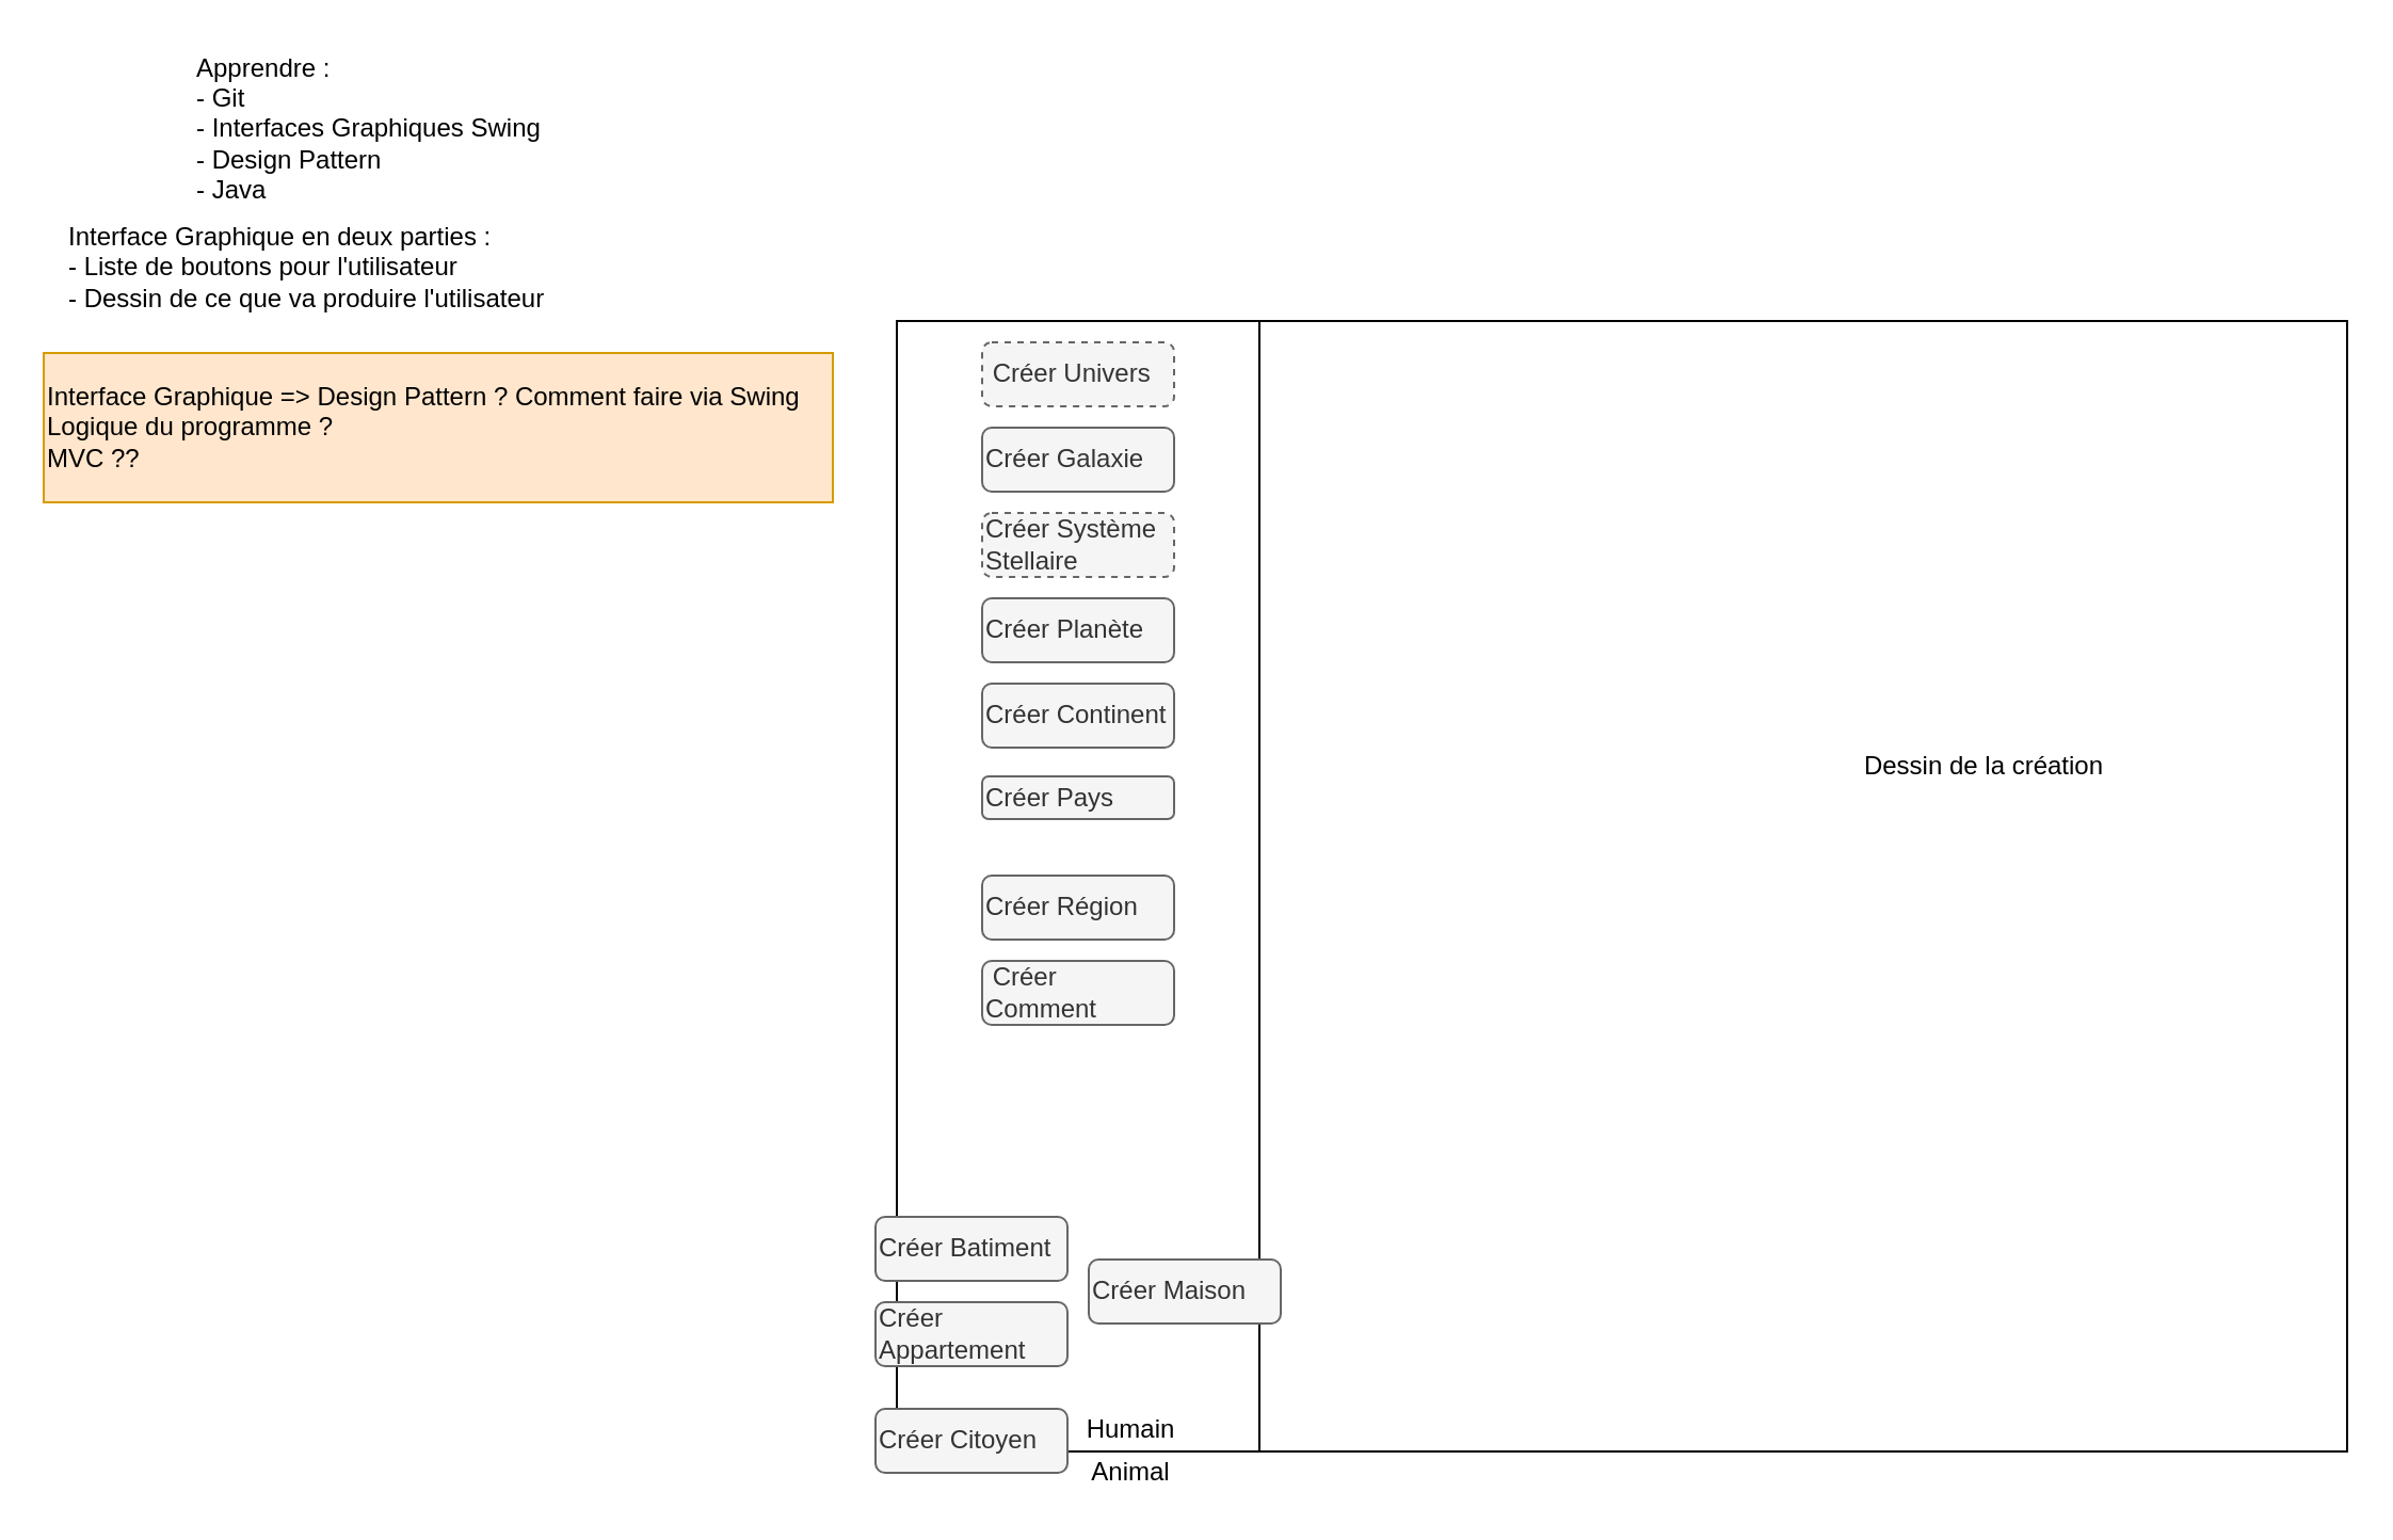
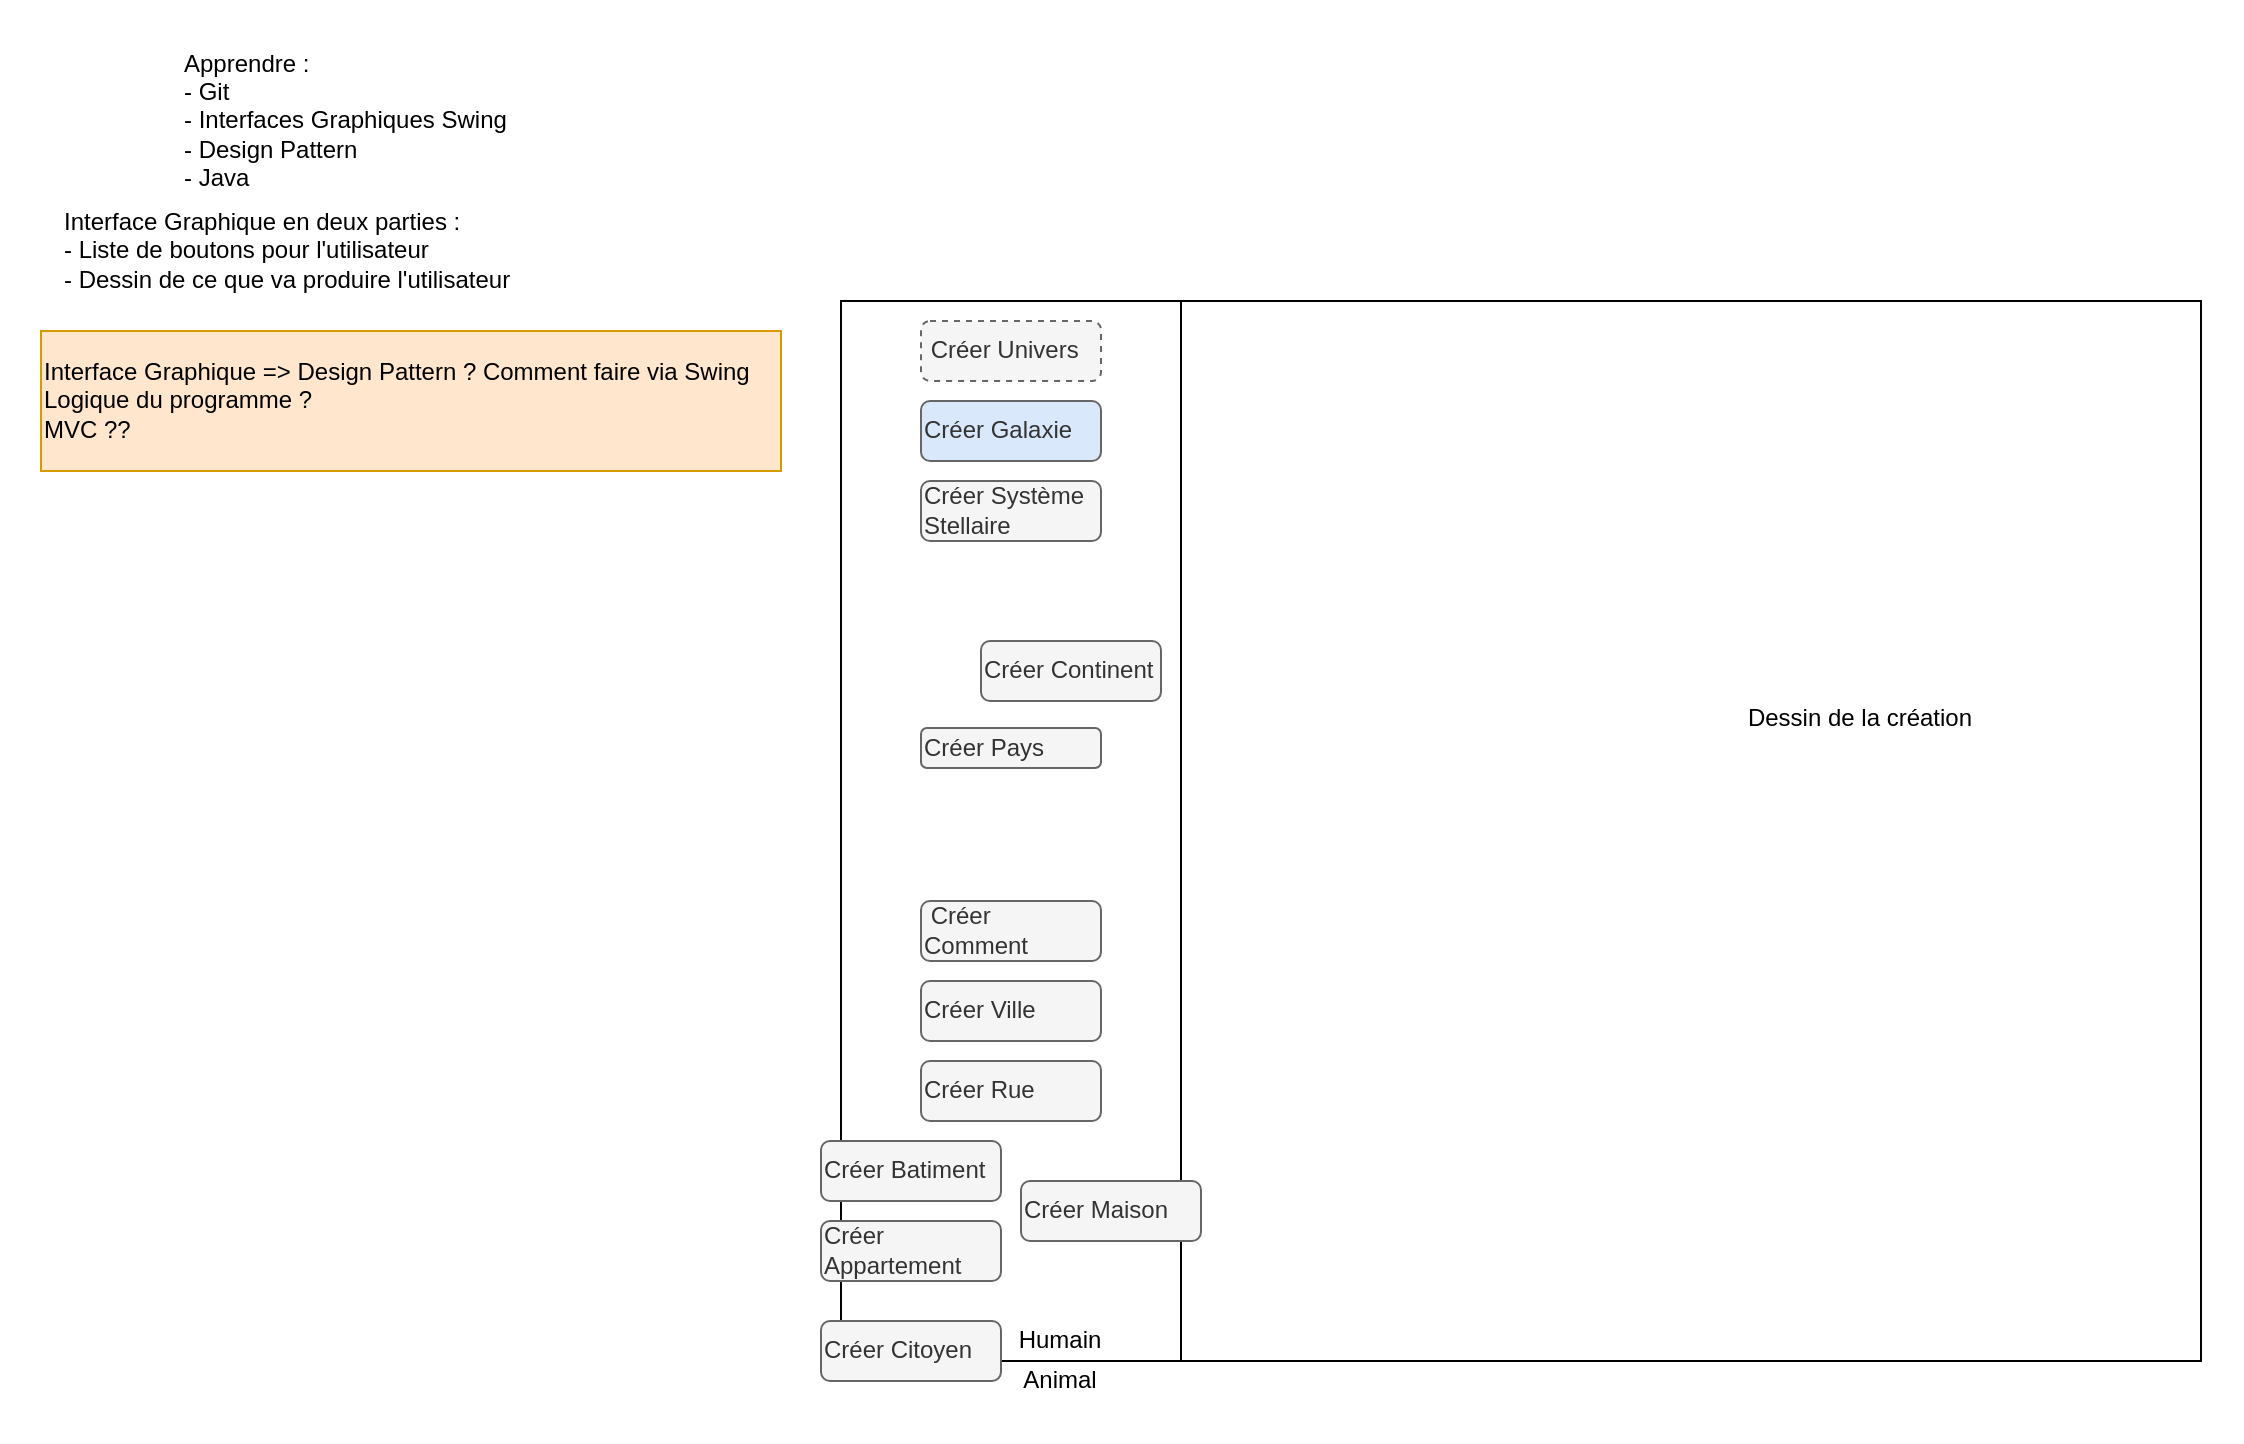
- <mxCell id="12" value="Créer Galaxie" style="rounded=1;whiteSpace=wrap;html=1;align=left;fillColor=#f5f5f5;strokeColor=#666666;fontColor=#333333;" parent="1" vertex="1"><mxGeometry x="460" y="200" width="90" height="30" as="geometry" /></mxCell>
+ <mxCell id="12" value="Créer Galaxie" style="rounded=1;whiteSpace=wrap;html=1;align=left;fillColor=#dae8fc;strokeColor=#666666;fontColor=#333333;" parent="1" vertex="1"><mxGeometry x="460" y="200" width="90" height="30" as="geometry" /></mxCell>
- <mxCell id="7" value="Créer Système Stellaire" style="rounded=1;whiteSpace=wrap;html=1;align=left;fillColor=#f5f5f5;strokeColor=#666666;fontColor=#333333;dashed=1;" parent="1" vertex="1"><mxGeometry x="460" y="240" width="90" height="30" as="geometry" /></mxCell>
+ <mxCell id="7" value="Créer Système Stellaire" style="rounded=1;whiteSpace=wrap;html=1;align=left;fillColor=#f5f5f5;strokeColor=#666666;fontColor=#333333;" parent="1" vertex="1"><mxGeometry x="460" y="240" width="90" height="30" as="geometry" /></mxCell>
- <mxCell id="11" value="Créer Planète" style="rounded=1;whiteSpace=wrap;html=1;align=left;fillColor=#f5f5f5;strokeColor=#666666;fontColor=#333333;" parent="1" vertex="1"><mxGeometry x="460" y="280" width="90" height="30" as="geometry" /></mxCell>
- <mxCell id="10" value="Créer Continent" style="rounded=1;whiteSpace=wrap;html=1;align=left;fillColor=#f5f5f5;strokeColor=#666666;fontColor=#333333;" parent="1" vertex="1"><mxGeometry x="460" y="320" width="90" height="30" as="geometry" /></mxCell>
+ <mxCell id="10" value="Créer Continent" style="rounded=1;whiteSpace=wrap;html=1;align=left;fillColor=#f5f5f5;strokeColor=#666666;fontColor=#333333;" parent="1" vertex="1"><mxGeometry x="490" y="320" width="90" height="30" as="geometry" /></mxCell>
- <mxCell id="8" value="Créer Région" style="rounded=1;whiteSpace=wrap;html=1;align=left;fillColor=#f5f5f5;strokeColor=#666666;fontColor=#333333;" parent="1" vertex="1"><mxGeometry x="460" y="410" width="90" height="30" as="geometry" /></mxCell>
+ <mxCell id="13" value="Créer Ville" style="rounded=1;whiteSpace=wrap;html=1;align=left;fillColor=#f5f5f5;strokeColor=#666666;fontColor=#333333;" parent="1" vertex="1"><mxGeometry x="460" y="490" width="90" height="30" as="geometry" /></mxCell>
+ <mxCell id="16" value="Créer Rue" style="rounded=1;whiteSpace=wrap;html=1;align=left;fillColor=#f5f5f5;strokeColor=#666666;fontColor=#333333;" parent="1" vertex="1"><mxGeometry x="460" y="530" width="90" height="30" as="geometry" /></mxCell>
